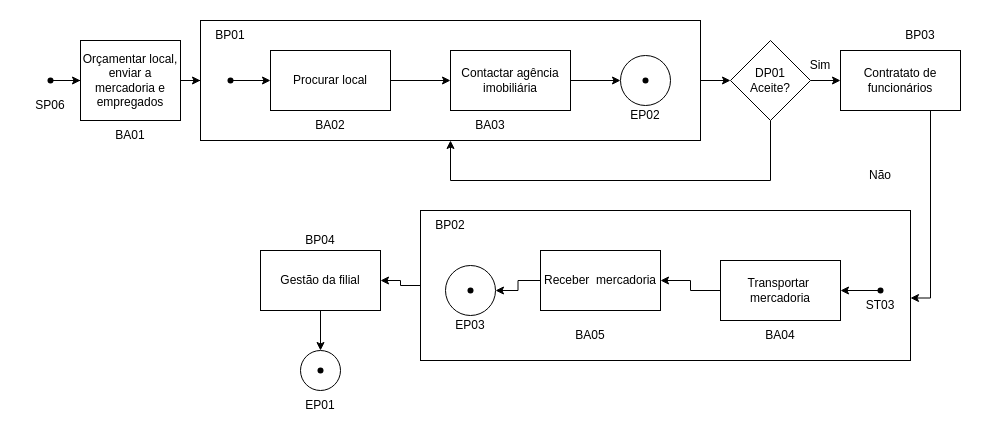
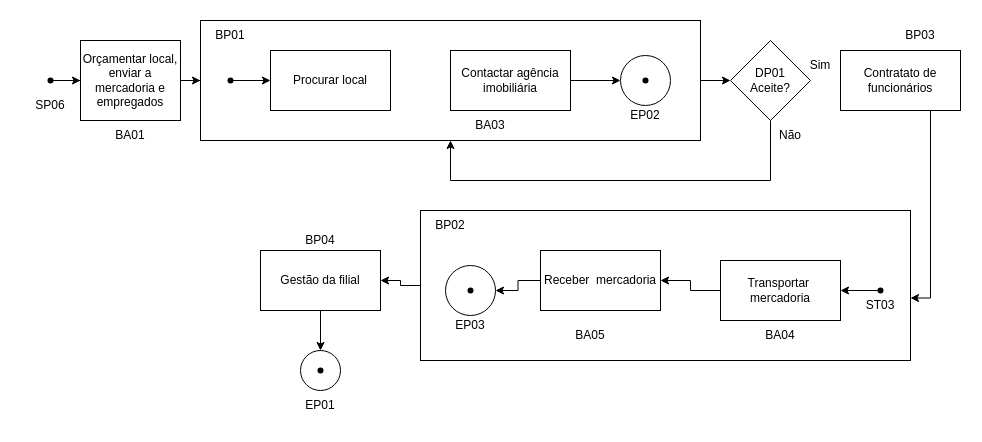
- <mxCell id="41" value="" style="edgeStyle=orthogonalEdgeStyle;rounded=0;orthogonalLoop=1;jettySize=auto;html=1;" parent="1" source="42" target="24" edge="1"><mxGeometry relative="1" as="geometry" /></mxCell>
- <mxCell id="11" value="" style="edgeStyle=orthogonalEdgeStyle;rounded=0;orthogonalLoop=1;jettySize=auto;html=1;" parent="1" source="12" target="14" edge="1"><mxGeometry relative="1" as="geometry" /></mxCell>
- <mxCell id="22" value="BA02" style="text;html=1;whiteSpace=wrap;strokeColor=none;fillColor=none;align=center;verticalAlign=middle;rounded=0;" parent="1" vertex="1"><mxGeometry x="305" y="110" width="50" height="30" as="geometry" /></mxCell>
- <mxCell id="16" value="Não" style="text;html=1;whiteSpace=wrap;strokeColor=none;fillColor=none;align=center;verticalAlign=middle;rounded=0;" parent="1" vertex="1"><mxGeometry x="850" y="160" width="60" height="30" as="geometry" /></mxCell>
+ <mxCell id="16" value="Não" style="text;html=1;whiteSpace=wrap;strokeColor=none;fillColor=none;align=center;verticalAlign=middle;rounded=0;" parent="1" vertex="1"><mxGeometry x="760" y="120" width="60" height="30" as="geometry" /></mxCell>
